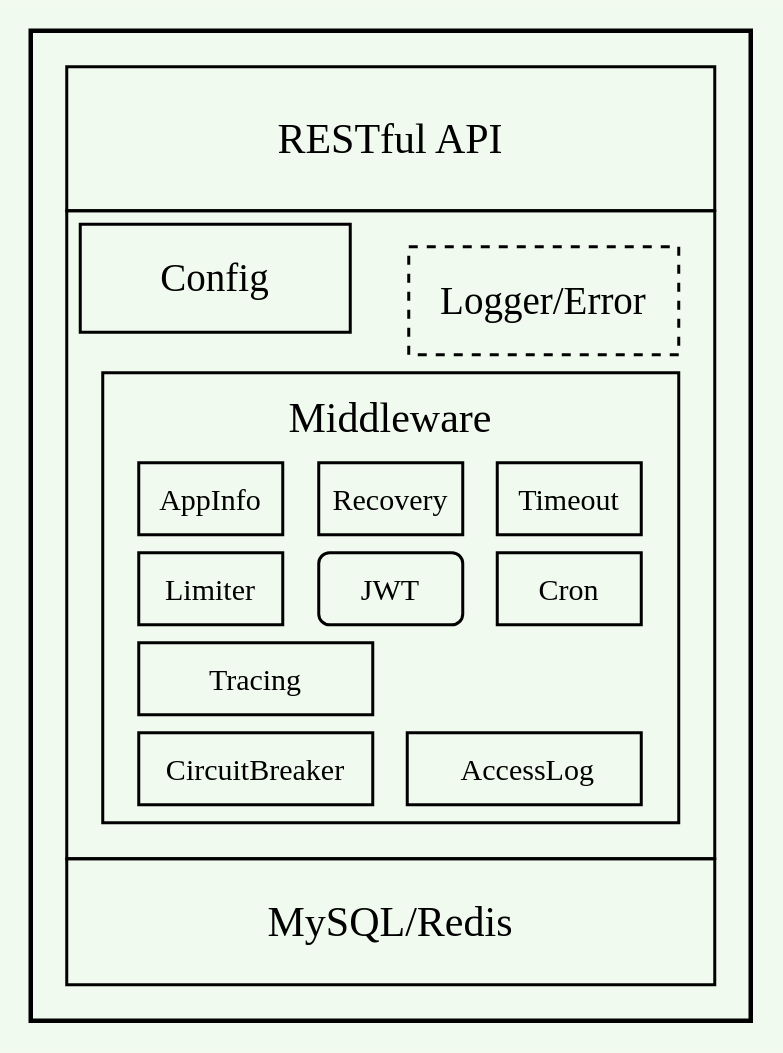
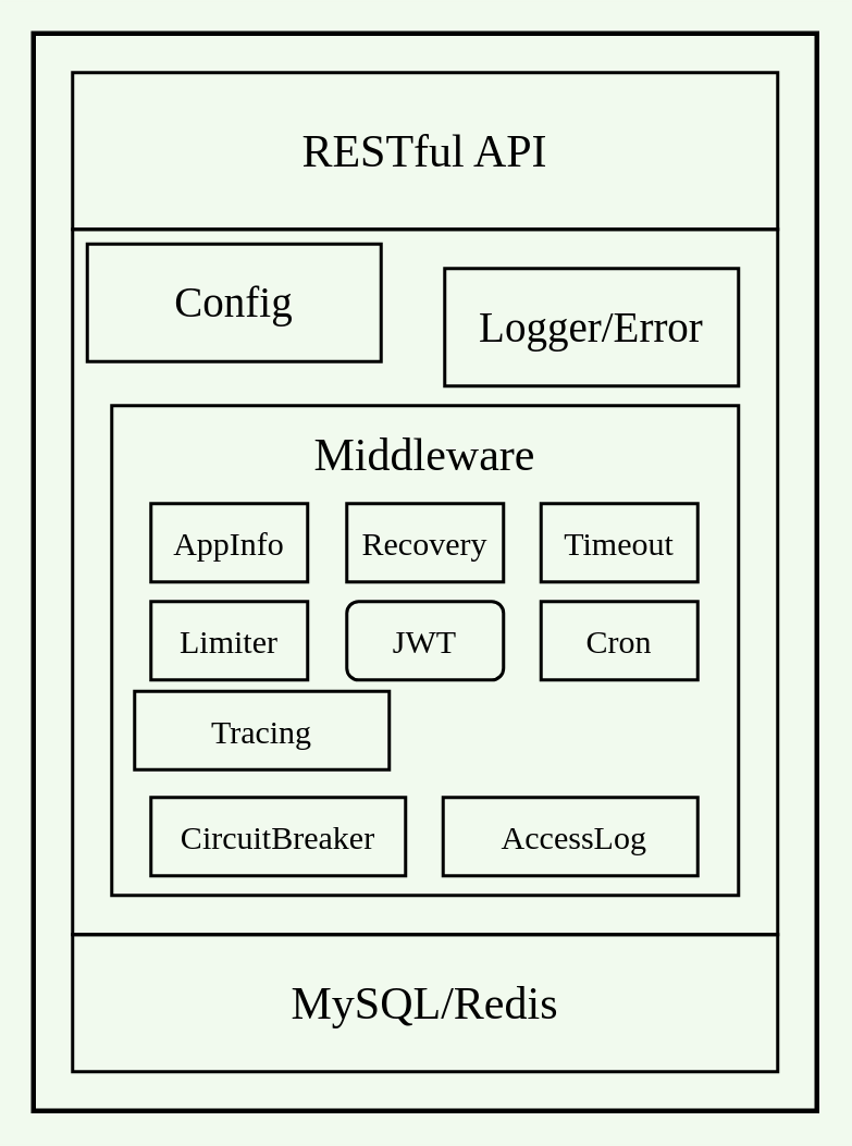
- <mxCell id="7" value="&lt;span style=&quot;font-family: &amp;quot;IBM Plex&amp;quot;;&quot;&gt;&lt;font style=&quot;font-size: 26px;&quot;&gt;Logger/Error&lt;/font&gt;&lt;/span&gt;" style="rounded=0;whiteSpace=wrap;html=1;fillColor=none;strokeWidth=2;dashed=1;" parent="1" vertex="1"><mxGeometry x="272" y="164" width="180" height="72" as="geometry" /></mxCell>
+ <mxCell id="7" value="&lt;span style=&quot;font-family: &amp;quot;IBM Plex&amp;quot;;&quot;&gt;&lt;font style=&quot;font-size: 26px;&quot;&gt;Logger/Error&lt;/font&gt;&lt;/span&gt;" style="rounded=0;whiteSpace=wrap;html=1;fillColor=none;strokeWidth=2;" parent="1" vertex="1"><mxGeometry x="272" y="164" width="180" height="72" as="geometry" /></mxCell>
- <mxCell id="18" value="&lt;span style=&quot;font-family: &amp;quot;IBM Plex&amp;quot;;&quot;&gt;&lt;font style=&quot;font-size: 20px;&quot;&gt;Tracing&lt;/font&gt;&lt;/span&gt;" style="rounded=0;whiteSpace=wrap;html=1;fillColor=none;strokeWidth=2;" vertex="1" parent="1"><mxGeometry x="92" y="428" width="156" height="48" as="geometry" /></mxCell>
+ <mxCell id="18" value="&lt;span style=&quot;font-family: &amp;quot;IBM Plex&amp;quot;;&quot;&gt;&lt;font style=&quot;font-size: 20px;&quot;&gt;Tracing&lt;/font&gt;&lt;/span&gt;" style="rounded=0;whiteSpace=wrap;html=1;fillColor=none;strokeWidth=2;" vertex="1" parent="1"><mxGeometry x="82" y="423" width="156" height="48" as="geometry" /></mxCell>
